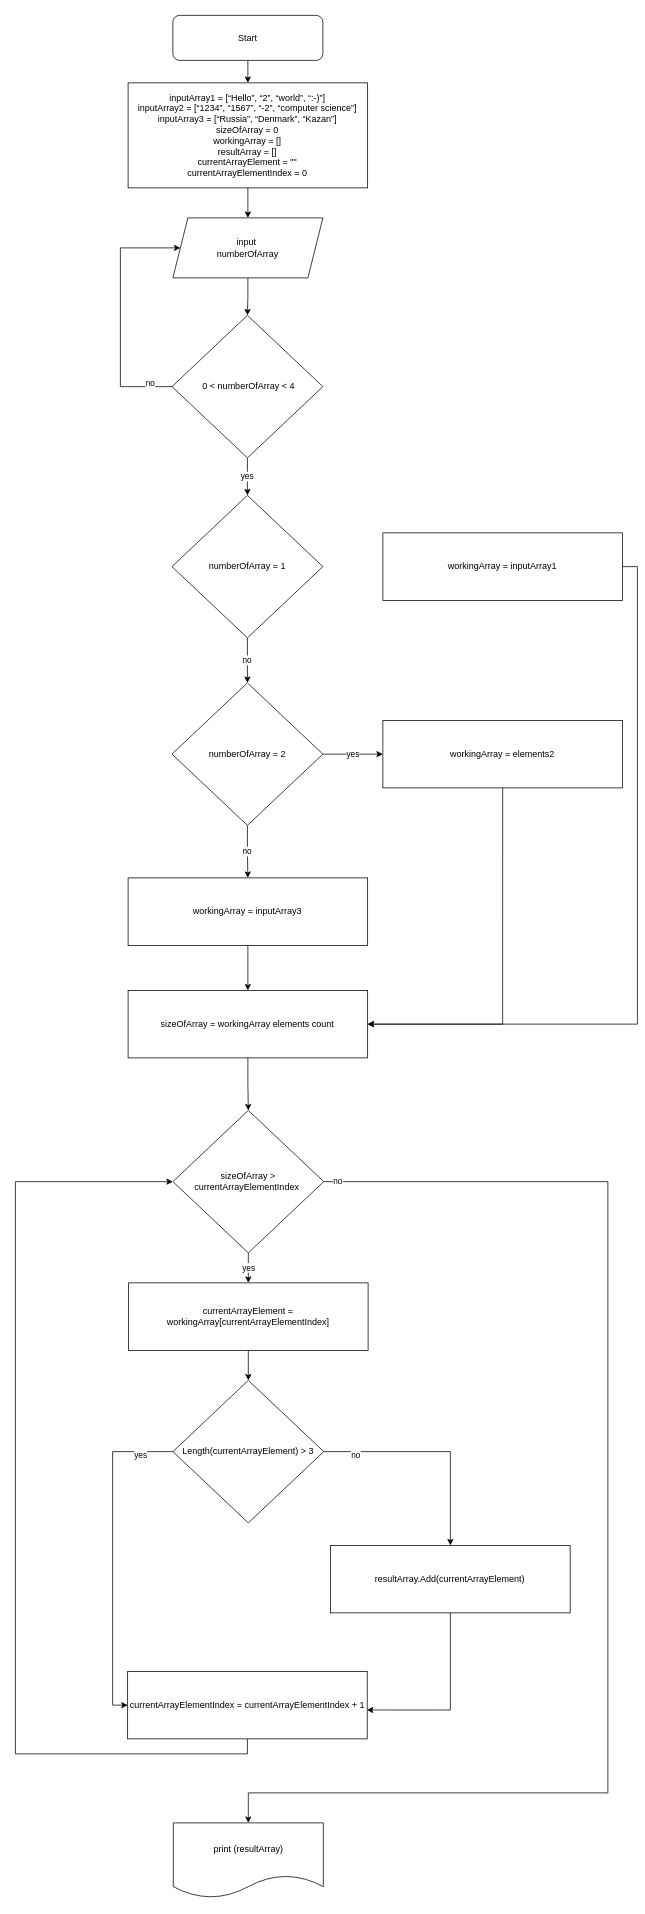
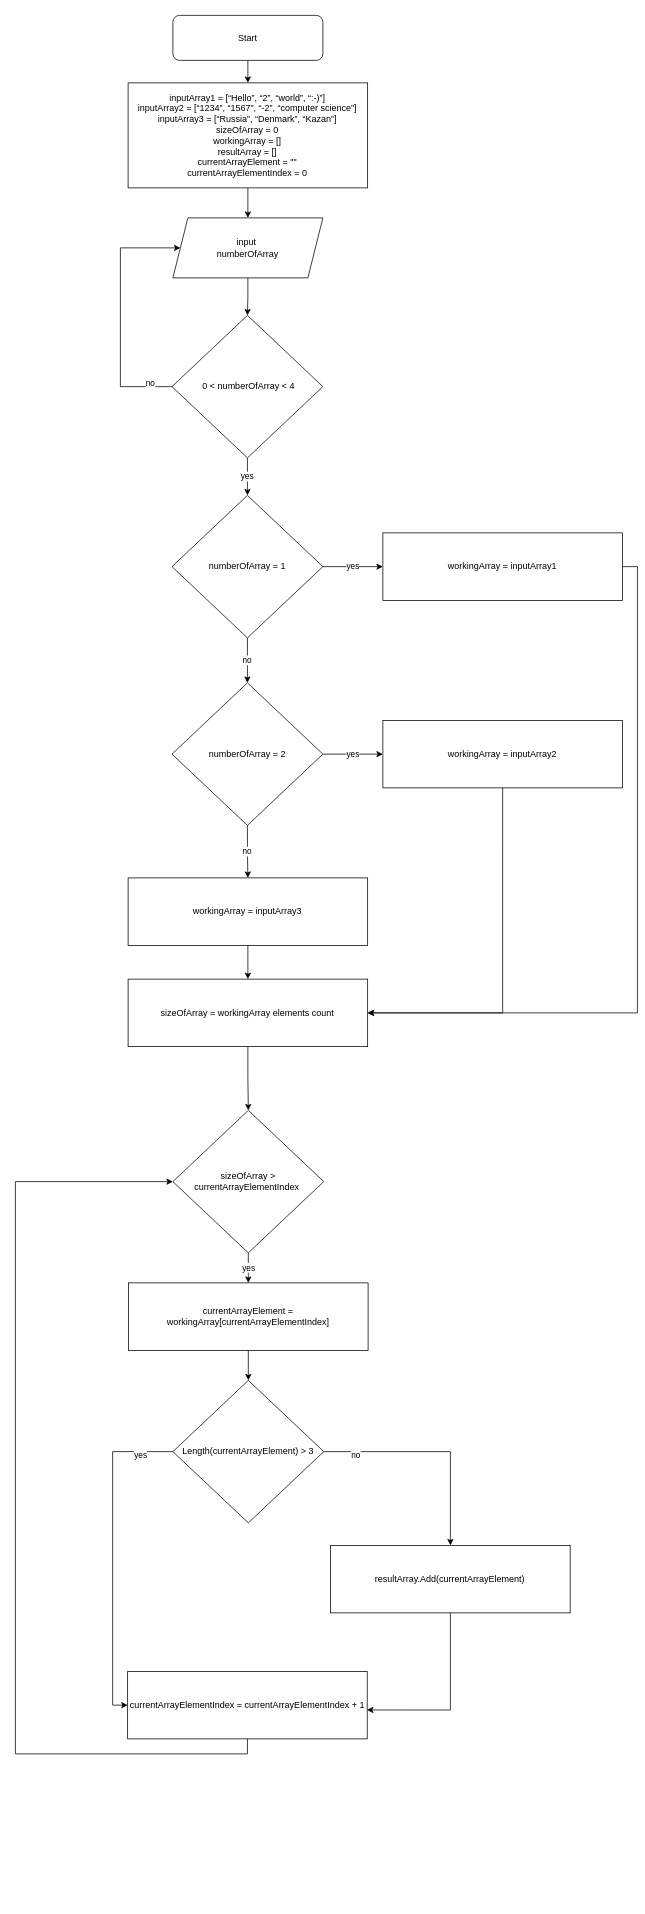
+ <mxCell id="18" value="yes" style="edgeStyle=orthogonalEdgeStyle;rounded=0;orthogonalLoop=1;jettySize=auto;html=1;exitX=1;exitY=0.5;exitDx=0;exitDy=0;entryX=0;entryY=0.5;entryDx=0;entryDy=0;" edge="1" parent="1" source="20" target="25"><mxGeometry relative="1" as="geometry" /></mxCell>
- <mxCell id="27" value="workingArray = elements2" style="rounded=0;whiteSpace=wrap;html=1;" vertex="1" parent="1"><mxGeometry x="510" y="960" width="319.41" height="90" as="geometry" /></mxCell>
+ <mxCell id="27" value="workingArray = inputArray2" style="rounded=0;whiteSpace=wrap;html=1;" vertex="1" parent="1"><mxGeometry x="510" y="960" width="319.41" height="90" as="geometry" /></mxCell>
- <mxCell id="31" value="sizeOfArray = workingArray elements count" style="rounded=0;whiteSpace=wrap;html=1;" vertex="1" parent="1"><mxGeometry x="170.3" y="1320" width="319.41" height="90" as="geometry" /></mxCell>
+ <mxCell id="31" value="sizeOfArray = workingArray elements count" style="rounded=0;whiteSpace=wrap;html=1;" vertex="1" parent="1"><mxGeometry x="170.3" y="1305" width="319.41" height="90" as="geometry" /></mxCell>
- <mxCell id="6" value="no" style="edgeStyle=orthogonalEdgeStyle;rounded=0;orthogonalLoop=1;jettySize=auto;html=1;exitX=1;exitY=0.5;exitDx=0;exitDy=0;entryX=0.5;entryY=0;entryDx=0;entryDy=0;" parent="1" source="8" edge="1" target="9"><mxGeometry x="-0.978" relative="1" as="geometry"><mxPoint x="500" y="1575" as="targetPoint" /><Array as="points"><mxPoint x="810" y="1575" /><mxPoint x="810" y="2390" /><mxPoint x="331" y="2390" /></Array><mxPoint as="offset" /></mxGeometry></mxCell>
- <mxCell id="9" value="print (resultArray)" style="shape=document;whiteSpace=wrap;html=1;boundedLbl=1;" parent="1" vertex="1"><mxGeometry x="230.59" y="2430" width="200" height="100" as="geometry" /></mxCell>
